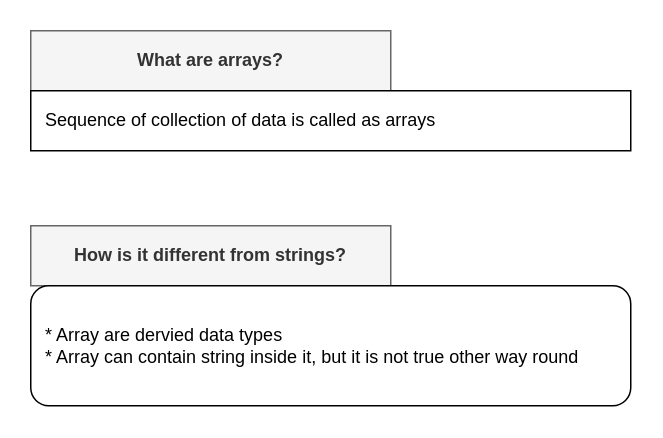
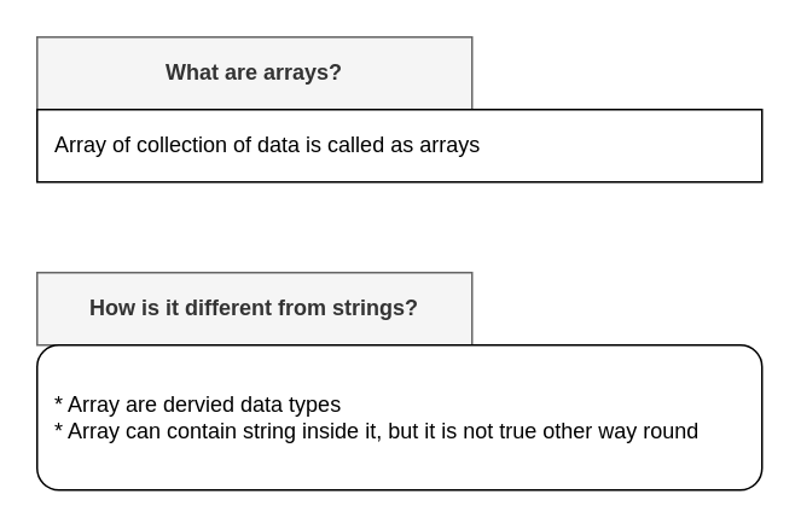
- <mxCell id="3" value="&lt;span&gt;Sequence of collection of data is called as arrays&lt;/span&gt;" style="rounded=0;whiteSpace=wrap;html=1;align=left;spacingLeft=8;" parent="1" vertex="1"><mxGeometry x="20" y="60" width="400" height="40" as="geometry" /></mxCell>
+ <mxCell id="3" value="&lt;span&gt;Array of collection of data is called as arrays&lt;/span&gt;" style="rounded=0;whiteSpace=wrap;html=1;align=left;spacingLeft=8;" parent="1" vertex="1"><mxGeometry x="20" y="60" width="400" height="40" as="geometry" /></mxCell>
